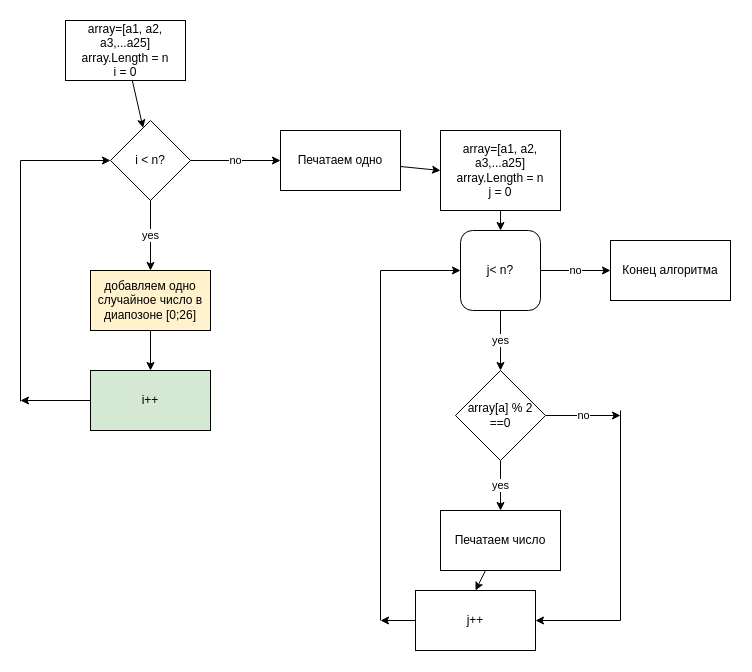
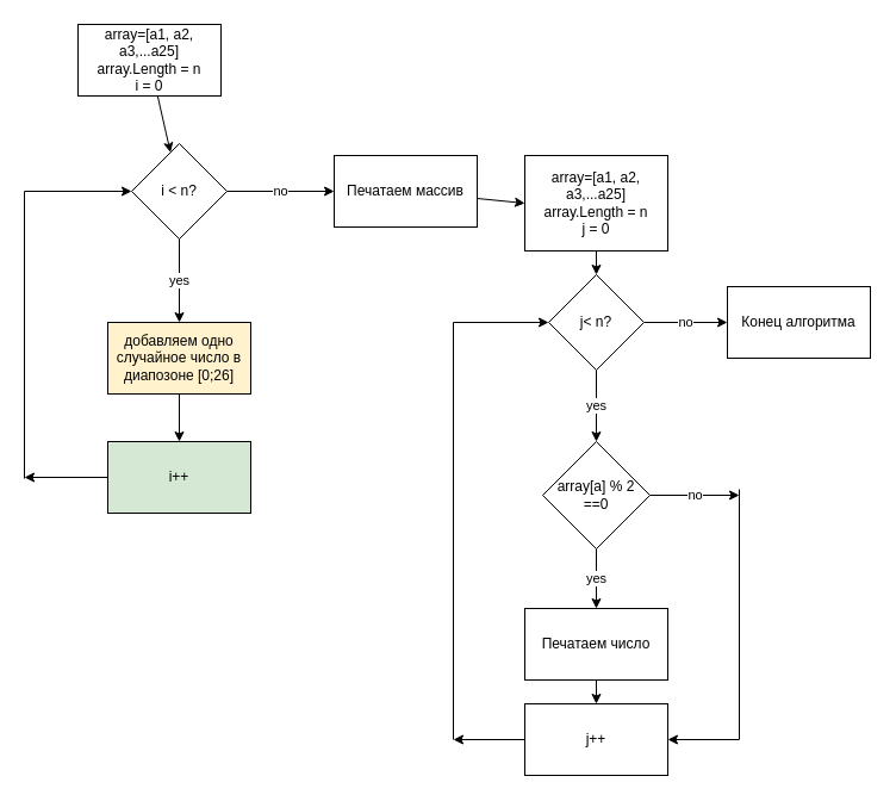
- <mxCell id="14" value="Печатаем одно" style="rounded=0;whiteSpace=wrap;html=1;" vertex="1" parent="1"><mxGeometry x="280" y="130" width="120" height="60" as="geometry" /></mxCell>
+ <mxCell id="14" value="Печатаем массив" style="rounded=0;whiteSpace=wrap;html=1;" vertex="1" parent="1"><mxGeometry x="280" y="130" width="120" height="60" as="geometry" /></mxCell>
- <mxCell id="19" value="j&amp;lt; n?" style="whiteSpace=wrap;html=1;rounded=1;" vertex="1" parent="1"><mxGeometry x="460" y="230" width="80" height="80" as="geometry" /></mxCell>
+ <mxCell id="19" value="j&amp;lt; n?" style="rhombus;whiteSpace=wrap;html=1;" vertex="1" parent="1"><mxGeometry x="460" y="230" width="80" height="80" as="geometry" /></mxCell>
- <mxCell id="29" value="j++" style="rounded=0;whiteSpace=wrap;html=1;" vertex="1" parent="1"><mxGeometry x="415" y="590" width="120" height="60" as="geometry" /></mxCell>
+ <mxCell id="29" value="j++" style="rounded=0;whiteSpace=wrap;html=1;" vertex="1" parent="1"><mxGeometry x="440" y="590" width="120" height="60" as="geometry" /></mxCell>
